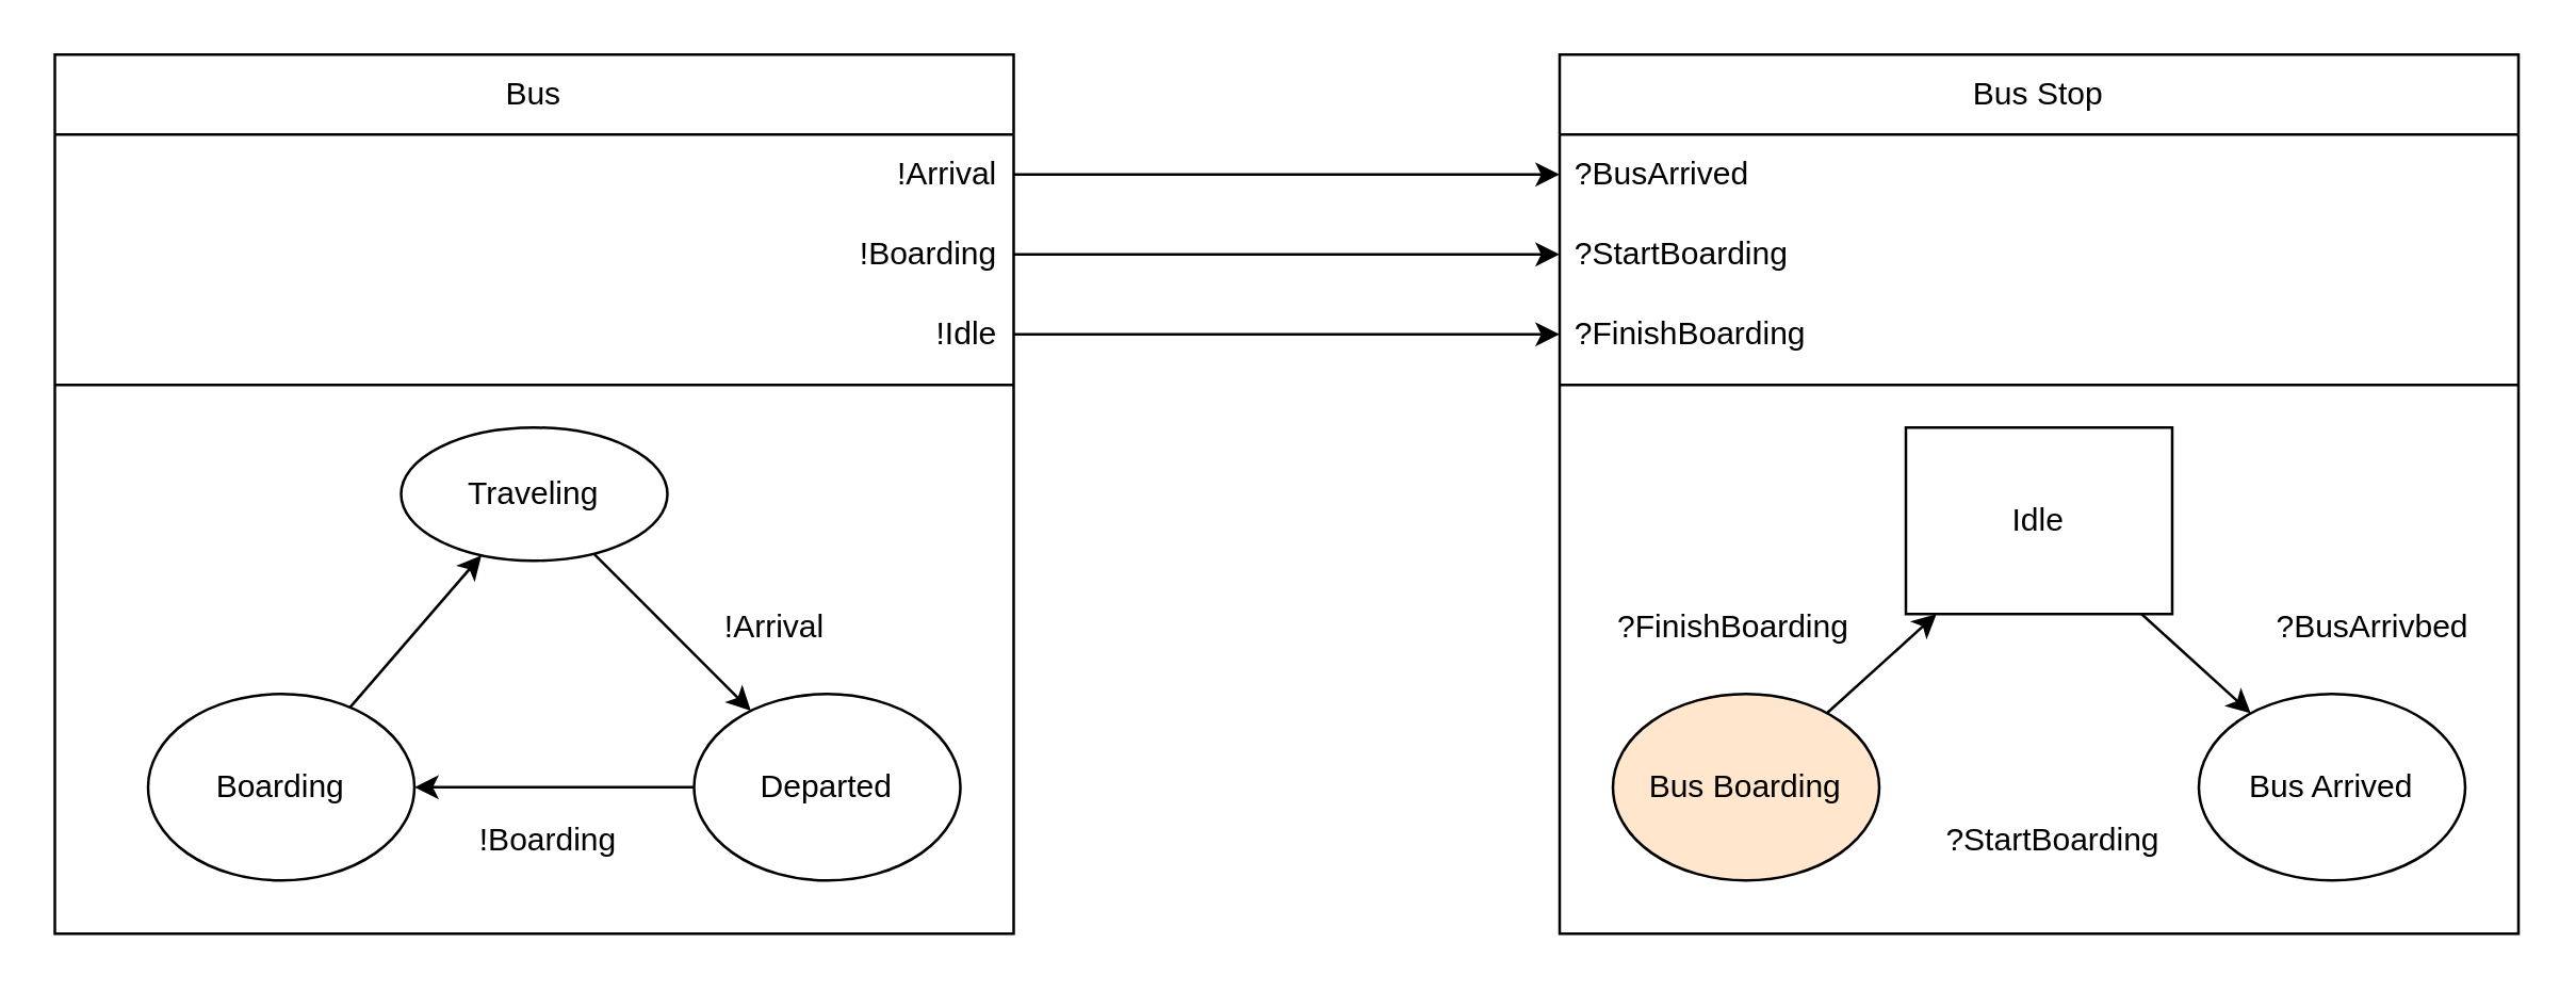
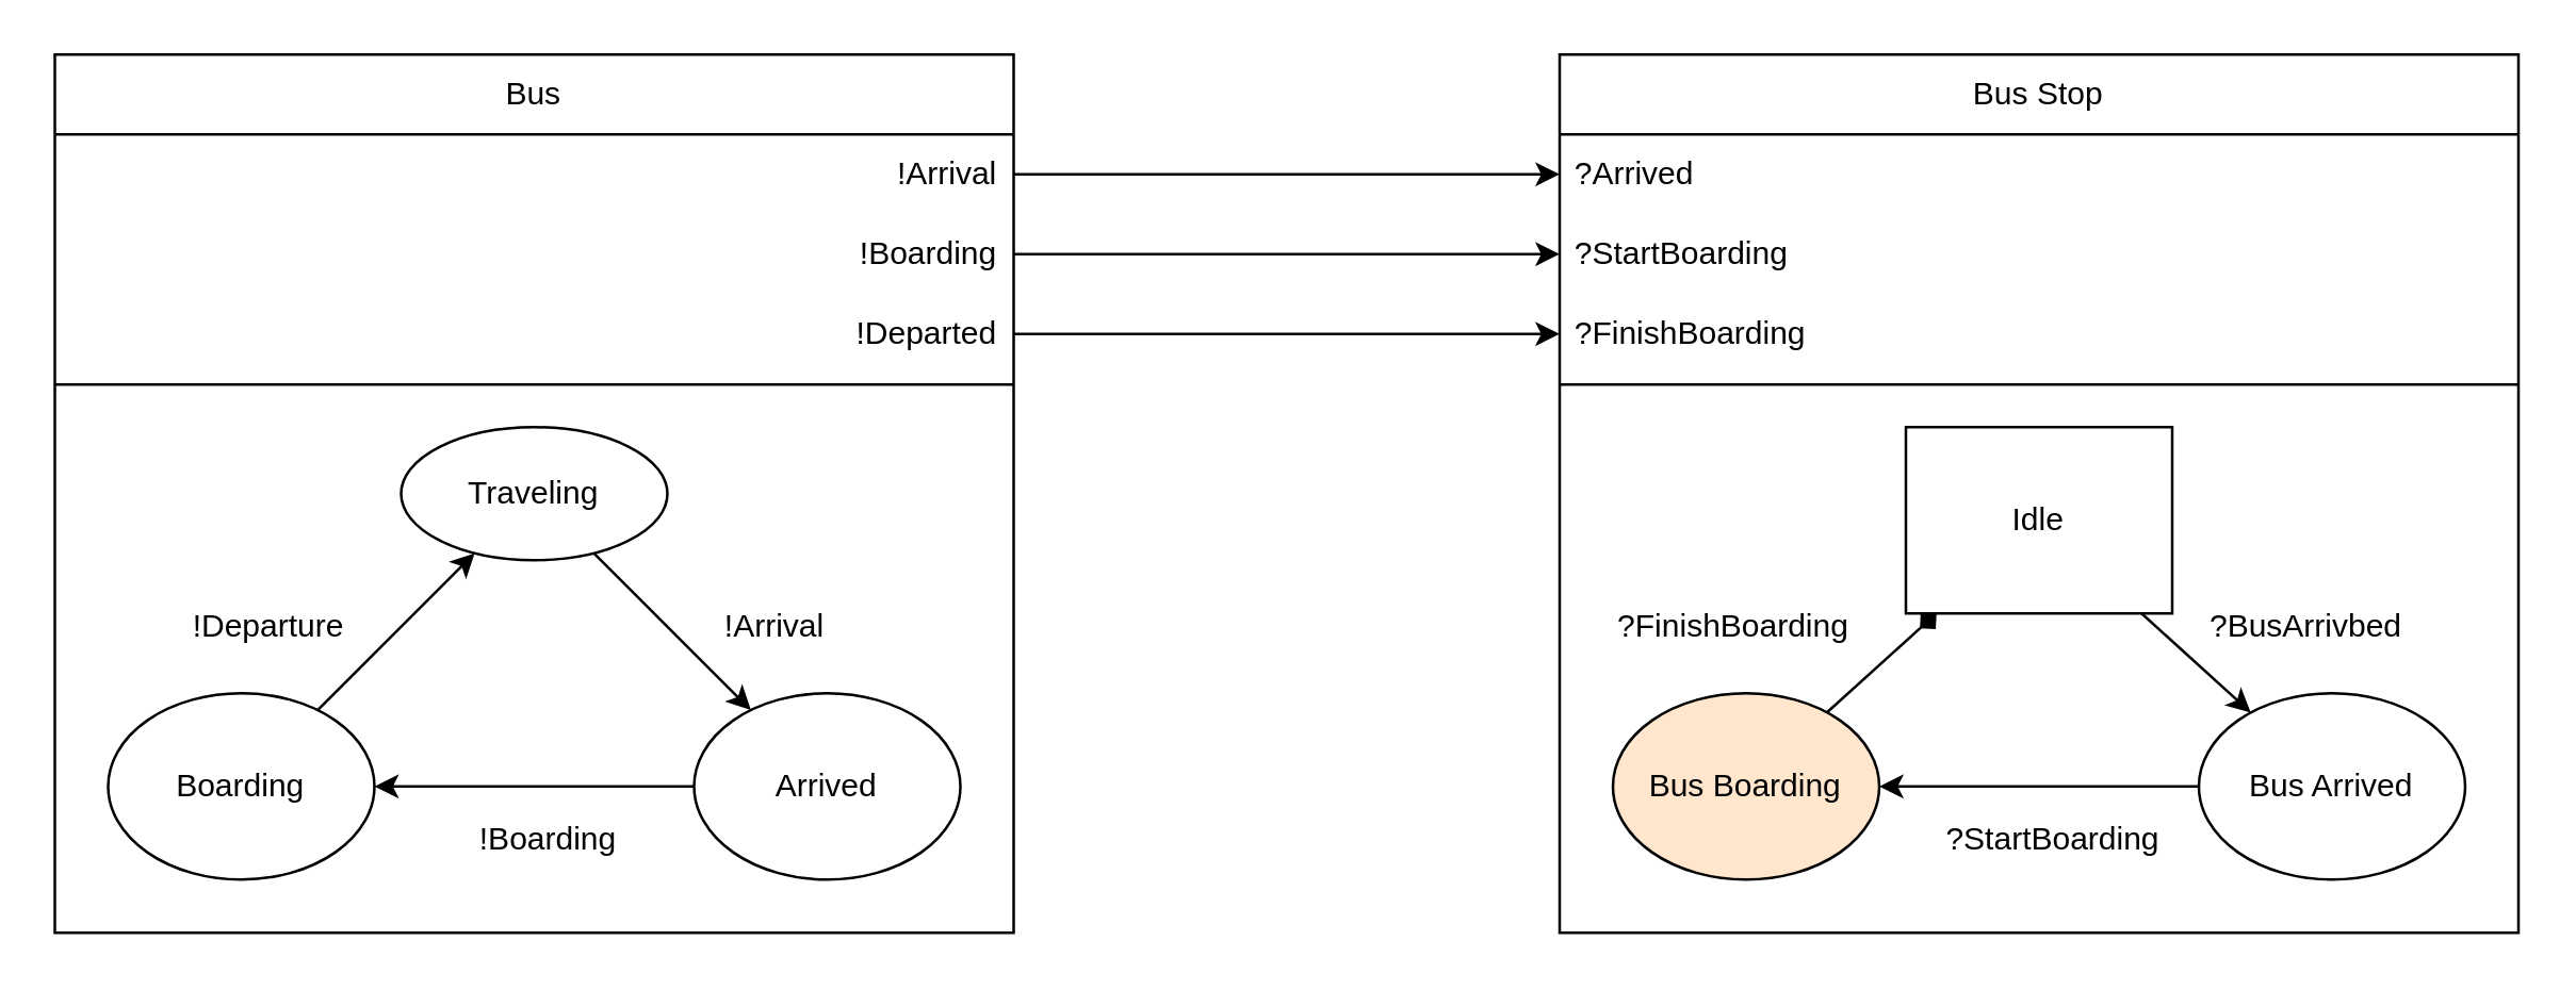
- <mxCell id="9" value="?BusArrived" style="text;strokeColor=none;fillColor=none;align=left;verticalAlign=middle;spacingLeft=4;spacingRight=4;overflow=hidden;points=[[0,0.5],[1,0.5]];portConstraint=eastwest;rotatable=0;whiteSpace=wrap;html=1;" parent="8" vertex="1"><mxGeometry y="30" width="360" height="30" as="geometry" /></mxCell>
+ <mxCell id="9" value="?Arrived" style="text;strokeColor=none;fillColor=none;align=left;verticalAlign=middle;spacingLeft=4;spacingRight=4;overflow=hidden;points=[[0,0.5],[1,0.5]];portConstraint=eastwest;rotatable=0;whiteSpace=wrap;html=1;" parent="8" vertex="1"><mxGeometry y="30" width="360" height="30" as="geometry" /></mxCell>
- <mxCell id="5" value="&lt;div align=&quot;right&quot;&gt;!Idle&lt;br&gt;&lt;/div&gt;" style="text;strokeColor=none;fillColor=none;align=right;verticalAlign=middle;spacingLeft=4;spacingRight=4;overflow=hidden;points=[[0,0.5],[1,0.5]];portConstraint=eastwest;rotatable=0;whiteSpace=wrap;html=1;" parent="2" vertex="1"><mxGeometry y="90" width="360" height="30" as="geometry" /></mxCell>
+ <mxCell id="5" value="&lt;div align=&quot;right&quot;&gt;!Departed&lt;br&gt;&lt;/div&gt;" style="text;strokeColor=none;fillColor=none;align=right;verticalAlign=middle;spacingLeft=4;spacingRight=4;overflow=hidden;points=[[0,0.5],[1,0.5]];portConstraint=eastwest;rotatable=0;whiteSpace=wrap;html=1;" parent="2" vertex="1"><mxGeometry y="90" width="360" height="30" as="geometry" /></mxCell>
- <mxCell id="19" style="rounded=0;orthogonalLoop=1;jettySize=auto;html=1;" parent="1" source="20" target="16" edge="1"><mxGeometry relative="1" as="geometry" /></mxCell>
+ <mxCell id="19" style="rounded=0;orthogonalLoop=1;jettySize=auto;html=1;endArrow=diamond;" parent="1" source="20" target="16" edge="1"><mxGeometry relative="1" as="geometry" /></mxCell>
+ <mxCell id="32" value="!Departure" style="text;html=1;align=center;verticalAlign=middle;resizable=0;points=[];autosize=1;strokeColor=none;fillColor=none;" parent="1" vertex="1"><mxGeometry x="60" y="220" width="80" height="30" as="geometry" /></mxCell>
- <mxCell id="22" value="?BusArrivbed" style="text;html=1;align=center;verticalAlign=middle;resizable=0;points=[];autosize=1;strokeColor=none;fillColor=none;" parent="1" vertex="1"><mxGeometry x="840" y="220" width="100" height="30" as="geometry" /></mxCell>
+ <mxCell id="22" value="?BusArrivbed" style="text;html=1;align=center;verticalAlign=middle;resizable=0;points=[];autosize=1;strokeColor=none;fillColor=none;" parent="1" vertex="1"><mxGeometry x="815" y="220" width="100" height="30" as="geometry" /></mxCell>
- <mxCell id="29" value="Boarding" style="ellipse;whiteSpace=wrap;html=1;" parent="1" vertex="1"><mxGeometry x="55" y="260" width="100" height="70" as="geometry" /></mxCell>
+ <mxCell id="29" value="Boarding" style="ellipse;whiteSpace=wrap;html=1;" parent="1" vertex="1"><mxGeometry x="40" y="260" width="100" height="70" as="geometry" /></mxCell>
- <mxCell id="26" value="Departed" style="ellipse;whiteSpace=wrap;html=1;" parent="1" vertex="1"><mxGeometry x="260" y="260" width="100" height="70" as="geometry" /></mxCell>
+ <mxCell id="26" value="Arrived" style="ellipse;whiteSpace=wrap;html=1;" parent="1" vertex="1"><mxGeometry x="260" y="260" width="100" height="70" as="geometry" /></mxCell>
+ <mxCell id="17" style="edgeStyle=orthogonalEdgeStyle;rounded=0;orthogonalLoop=1;jettySize=auto;html=1;" parent="1" source="18" target="20" edge="1"><mxGeometry relative="1" as="geometry" /></mxCell>
